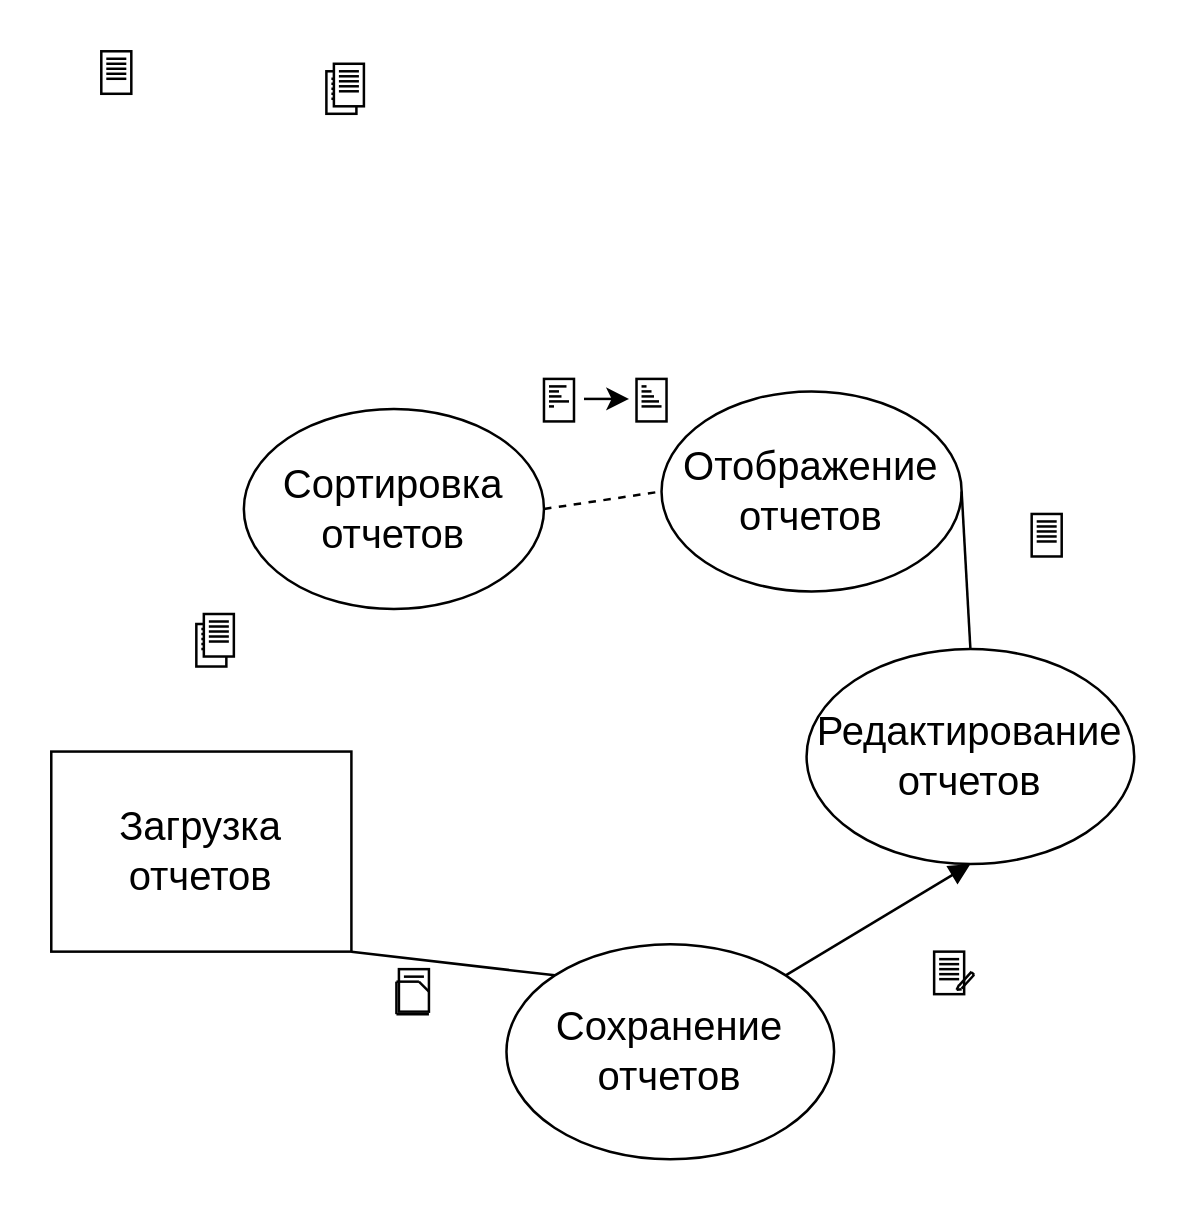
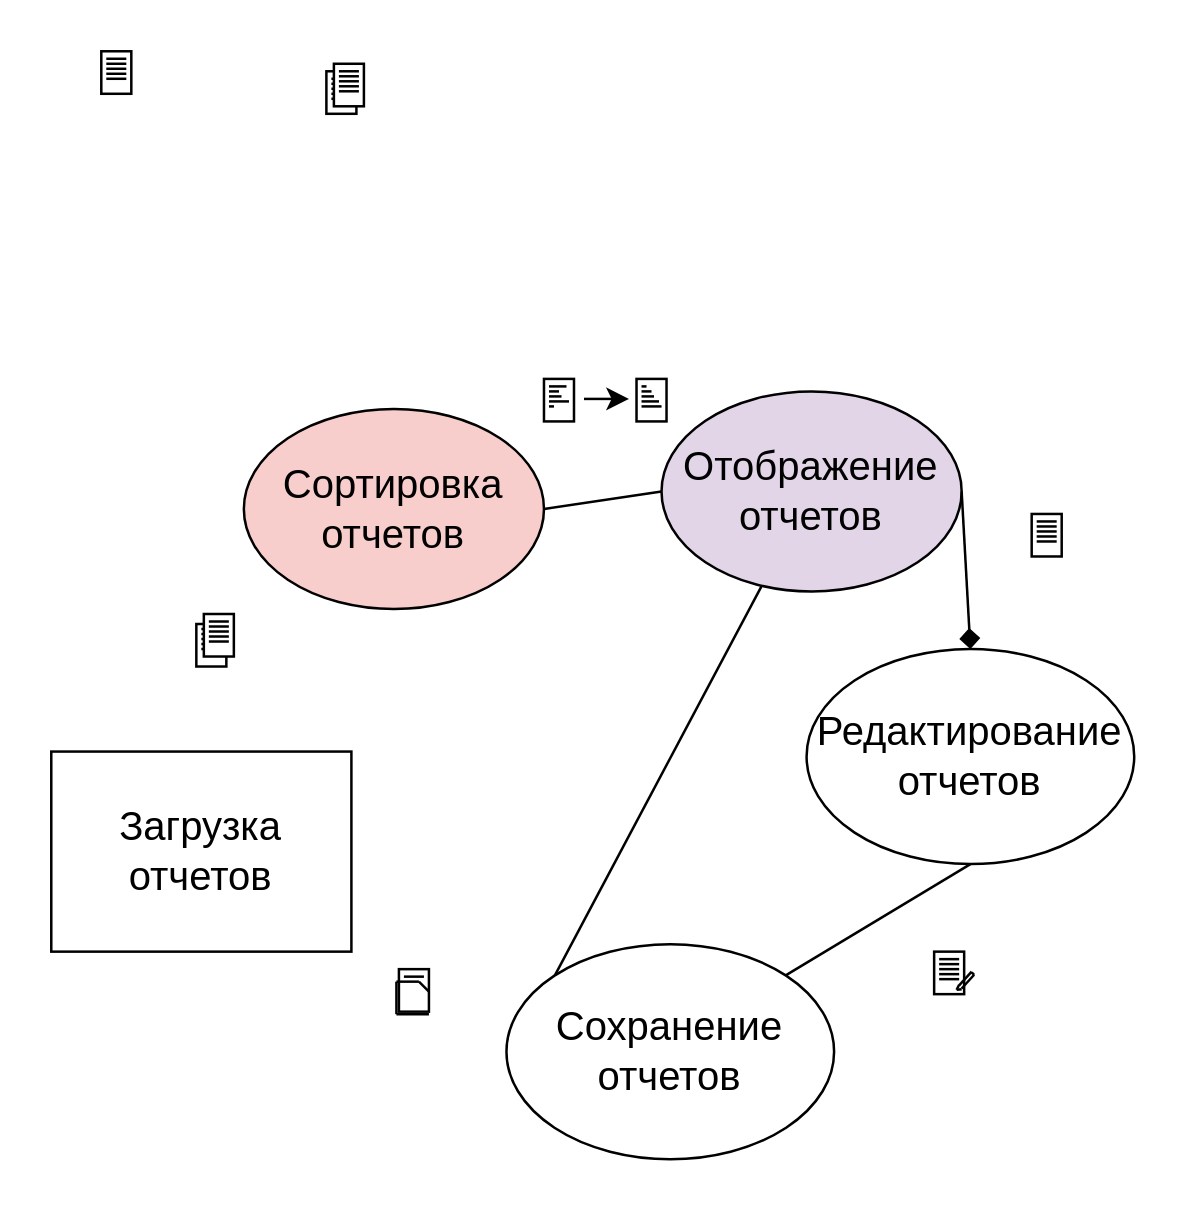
- <mxCell id="4" value="&lt;span style=&quot;font-size: 16px;&quot;&gt;Отображение отчетов&lt;/span&gt;" style="ellipse;whiteSpace=wrap;html=1;" vertex="1" parent="1"><mxGeometry x="264" y="156" width="120" height="80" as="geometry" /></mxCell>
+ <mxCell id="4" value="&lt;span style=&quot;font-size: 16px;&quot;&gt;Отображение отчетов&lt;/span&gt;" style="ellipse;whiteSpace=wrap;html=1;fillColor=#e1d5e7;" vertex="1" parent="1"><mxGeometry x="264" y="156" width="120" height="80" as="geometry" /></mxCell>
- <mxCell id="58" value="" style="endArrow=none;html=1;rounded=0;entryX=0;entryY=0.5;entryDx=0;entryDy=0;exitX=1;exitY=0.5;exitDx=0;exitDy=0;dashed=1;" edge="1" parent="1" source="3" target="4"><mxGeometry width="50" height="50" relative="1" as="geometry"><mxPoint x="185" y="325" as="sourcePoint" /><mxPoint x="235" y="275" as="targetPoint" /></mxGeometry></mxCell>
+ <mxCell id="58" value="" style="endArrow=none;html=1;rounded=0;entryX=0;entryY=0.5;entryDx=0;entryDy=0;exitX=1;exitY=0.5;exitDx=0;exitDy=0;" edge="1" parent="1" source="3" target="4"><mxGeometry width="50" height="50" relative="1" as="geometry"><mxPoint x="185" y="325" as="sourcePoint" /><mxPoint x="235" y="275" as="targetPoint" /></mxGeometry></mxCell>
- <mxCell id="3" value="&lt;span style=&quot;font-size: 16px;&quot;&gt;Сортировка отчетов&lt;/span&gt;" style="ellipse;whiteSpace=wrap;html=1;" vertex="1" parent="1"><mxGeometry x="97" y="163" width="120" height="80" as="geometry" /></mxCell>
+ <mxCell id="3" value="&lt;span style=&quot;font-size: 16px;&quot;&gt;Сортировка отчетов&lt;/span&gt;" style="ellipse;whiteSpace=wrap;html=1;fillColor=#f8cecc;" vertex="1" parent="1"><mxGeometry x="97" y="163" width="120" height="80" as="geometry" /></mxCell>
- <mxCell id="59" value="" style="endArrow=none;html=1;rounded=0;entryX=0.5;entryY=0;entryDx=0;entryDy=0;exitX=1;exitY=0.5;exitDx=0;exitDy=0;" edge="1" parent="1" source="4" target="5"><mxGeometry width="50" height="50" relative="1" as="geometry"><mxPoint x="195" y="335" as="sourcePoint" /><mxPoint x="245" y="285" as="targetPoint" /></mxGeometry></mxCell>
+ <mxCell id="59" value="" style="endArrow=diamond;html=1;rounded=0;entryX=0.5;entryY=0;entryDx=0;entryDy=0;exitX=1;exitY=0.5;exitDx=0;exitDy=0;" edge="1" parent="1" source="4" target="5"><mxGeometry width="50" height="50" relative="1" as="geometry"><mxPoint x="195" y="335" as="sourcePoint" /><mxPoint x="245" y="285" as="targetPoint" /></mxGeometry></mxCell>
- <mxCell id="61" value="" style="endArrow=block;html=1;rounded=0;entryX=0.5;entryY=1;entryDx=0;entryDy=0;exitX=1;exitY=0;exitDx=0;exitDy=0;" edge="1" parent="1" source="6" target="5"><mxGeometry width="50" height="50" relative="1" as="geometry"><mxPoint x="215" y="355" as="sourcePoint" /><mxPoint x="265" y="305" as="targetPoint" /></mxGeometry></mxCell>
+ <mxCell id="61" value="" style="endArrow=none;html=1;rounded=0;entryX=0.5;entryY=1;entryDx=0;entryDy=0;exitX=1;exitY=0;exitDx=0;exitDy=0;" edge="1" parent="1" source="6" target="5"><mxGeometry width="50" height="50" relative="1" as="geometry"><mxPoint x="215" y="355" as="sourcePoint" /><mxPoint x="265" y="305" as="targetPoint" /></mxGeometry></mxCell>
- <mxCell id="60" value="" style="endArrow=none;html=1;rounded=0;exitX=0;exitY=0;exitDx=0;exitDy=0;entryX=1;entryY=1;entryDx=0;entryDy=0;" edge="1" parent="1" source="6" target="2"><mxGeometry width="50" height="50" relative="1" as="geometry"><mxPoint x="205" y="345" as="sourcePoint" /><mxPoint x="255" y="295" as="targetPoint" /></mxGeometry></mxCell>
+ <mxCell id="60" value="" style="endArrow=none;html=1;rounded=0;exitX=0;exitY=0;exitDx=0;exitDy=0;" edge="1" parent="1" source="6" target="4"><mxGeometry width="50" height="50" relative="1" as="geometry"><mxPoint x="205" y="345" as="sourcePoint" /><mxPoint x="255" y="295" as="targetPoint" /></mxGeometry></mxCell>
